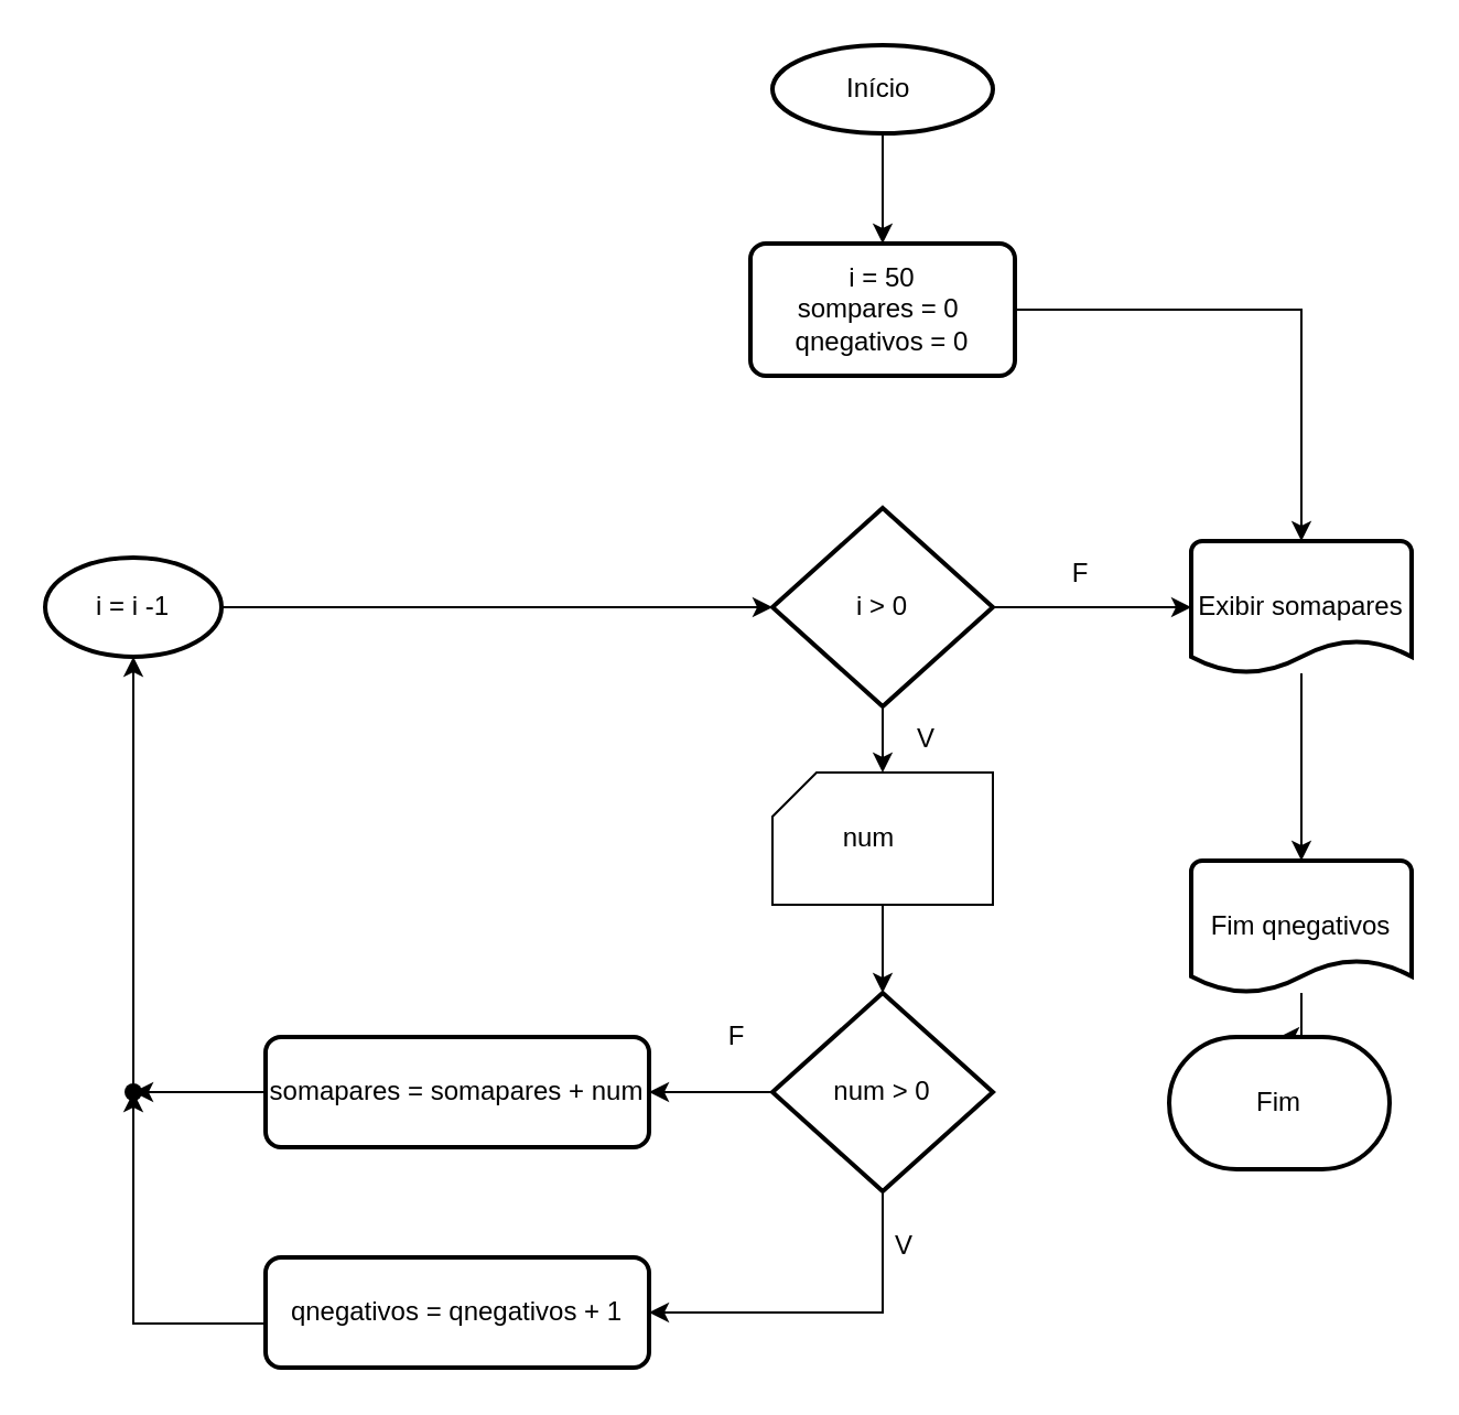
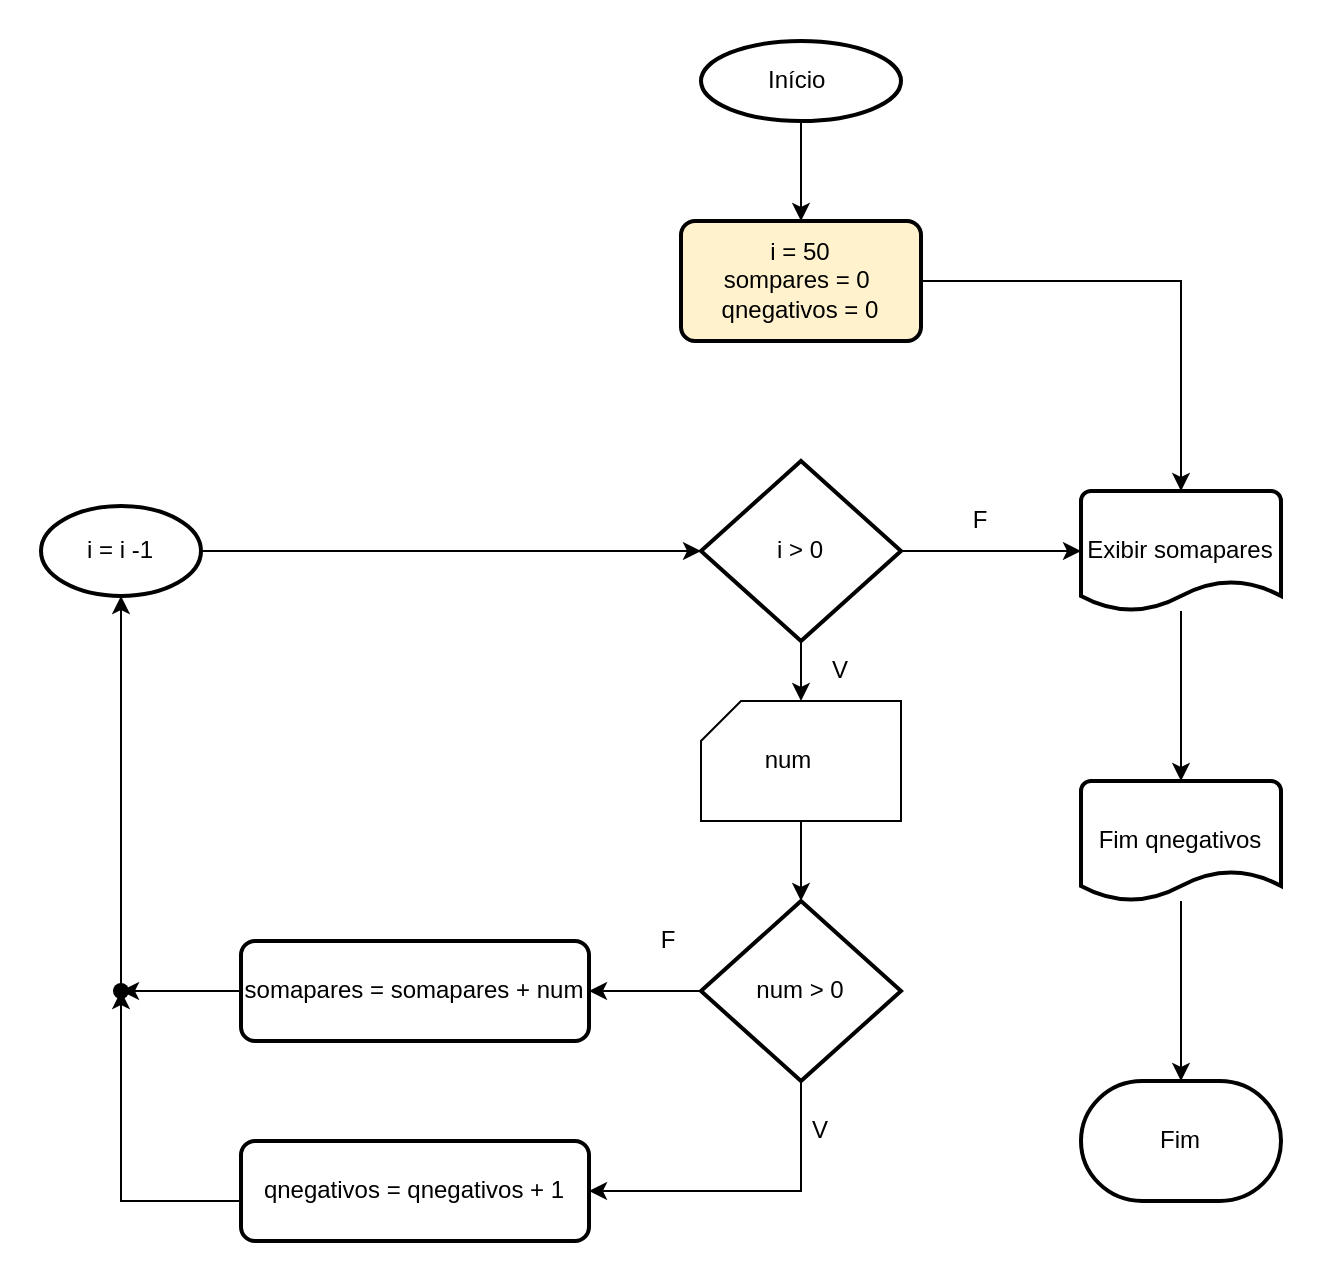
- <mxCell id="5" value="i = 50&lt;br&gt;sompares = 0&amp;nbsp;&lt;div&gt;qnegativos = 0&lt;/div&gt;" style="rounded=1;whiteSpace=wrap;html=1;absoluteArcSize=1;arcSize=14;strokeWidth=2;" vertex="1" parent="1"><mxGeometry x="340" y="110" width="120" height="60" as="geometry" /></mxCell>
+ <mxCell id="5" value="i = 50&lt;br&gt;sompares = 0&amp;nbsp;&lt;div&gt;qnegativos = 0&lt;/div&gt;" style="rounded=1;whiteSpace=wrap;html=1;absoluteArcSize=1;arcSize=14;strokeWidth=2;fillColor=#fff2cc;" vertex="1" parent="1"><mxGeometry x="340" y="110" width="120" height="60" as="geometry" /></mxCell>
- <mxCell id="31" value="Fim" style="strokeWidth=2;html=1;shape=mxgraph.flowchart.terminator;whiteSpace=wrap;" vertex="1" parent="1"><mxGeometry x="530" y="470" width="100" height="60" as="geometry" /></mxCell>
+ <mxCell id="31" value="Fim" style="strokeWidth=2;html=1;shape=mxgraph.flowchart.terminator;whiteSpace=wrap;" vertex="1" parent="1"><mxGeometry x="540" y="540" width="100" height="60" as="geometry" /></mxCell>
